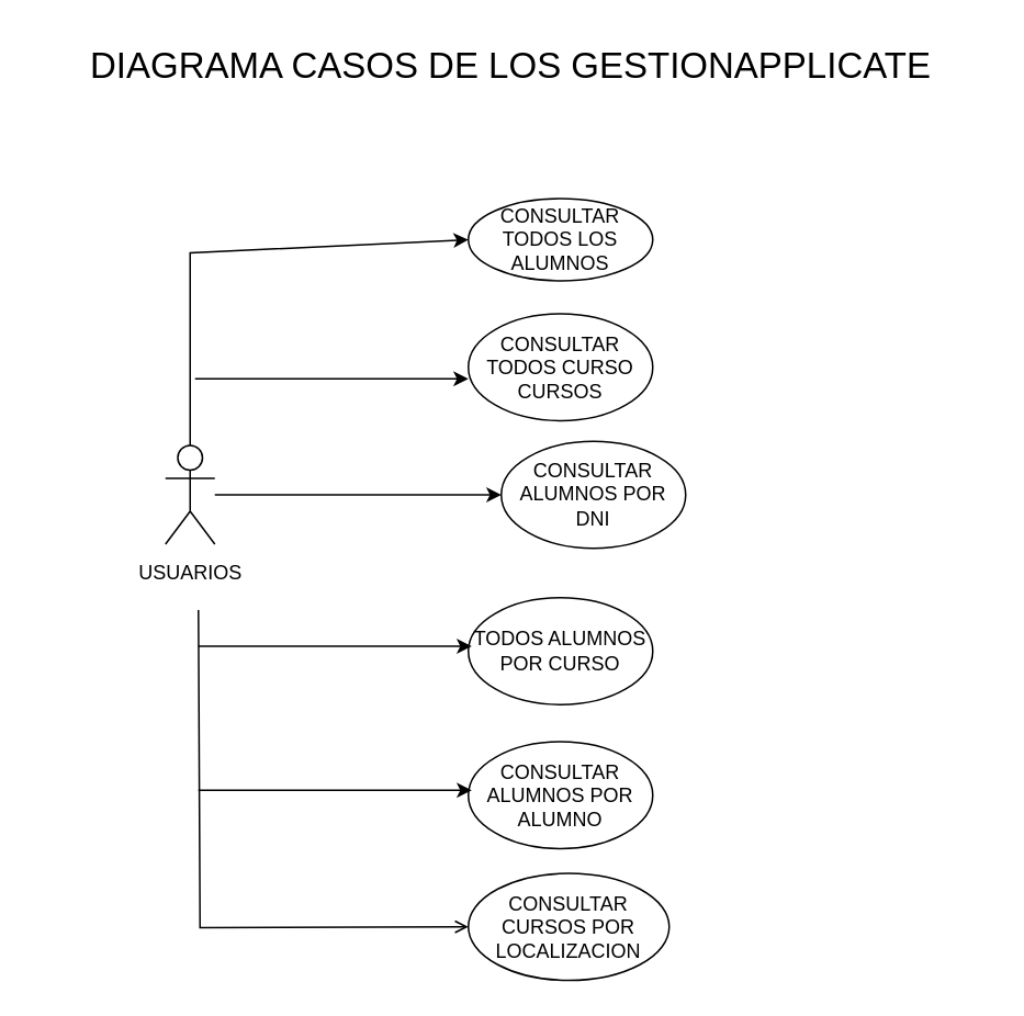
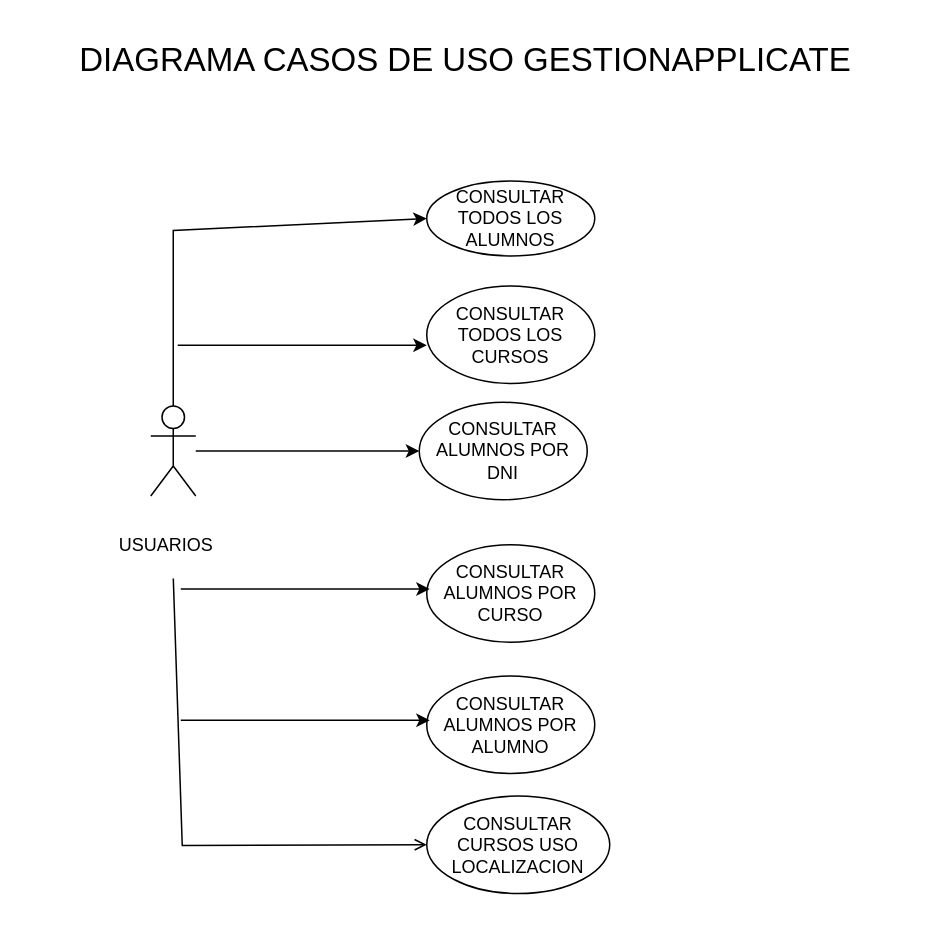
- <mxCell id="2" value="&lt;font style=&quot;font-size: 22px;&quot;&gt;DIAGRAMA CASOS DE LOS GESTIONAPPLICATE&lt;/font&gt;&lt;div style=&quot;font-size: 22px;&quot;&gt;&lt;br style=&quot;&quot;&gt;&lt;/div&gt;" style="text;html=1;align=center;verticalAlign=top;whiteSpace=wrap;rounded=0;fontSize=16;" parent="1" vertex="1"><mxGeometry x="20" y="20" width="580" height="30" as="geometry" /></mxCell>
+ <mxCell id="2" value="&lt;font style=&quot;font-size: 22px;&quot;&gt;DIAGRAMA CASOS DE USO GESTIONAPPLICATE&lt;/font&gt;&lt;div style=&quot;font-size: 22px;&quot;&gt;&lt;br style=&quot;&quot;&gt;&lt;/div&gt;" style="text;html=1;align=center;verticalAlign=top;whiteSpace=wrap;rounded=0;fontSize=16;" parent="1" vertex="1"><mxGeometry x="20" y="20" width="580" height="30" as="geometry" /></mxCell>
- <mxCell id="4" value="CONSULTAR TODOS CURSO CURSOS" style="ellipse;whiteSpace=wrap;html=1;" parent="1" vertex="1"><mxGeometry x="284" y="190" width="112" height="65" as="geometry" /></mxCell>
+ <mxCell id="4" value="CONSULTAR TODOS LOS CURSOS" style="ellipse;whiteSpace=wrap;html=1;" parent="1" vertex="1"><mxGeometry x="284" y="190" width="112" height="65" as="geometry" /></mxCell>
- <mxCell id="5" value="CONSULTAR ALUMNOS POR DNI" style="ellipse;whiteSpace=wrap;html=1;" parent="1" vertex="1"><mxGeometry x="304" y="267.5" width="112" height="65" as="geometry" /></mxCell>
+ <mxCell id="5" value="CONSULTAR ALUMNOS POR DNI" style="ellipse;whiteSpace=wrap;html=1;" parent="1" vertex="1"><mxGeometry x="279" y="267.5" width="112" height="65" as="geometry" /></mxCell>
- <mxCell id="14" value="USUARIOS" style="text;html=1;align=center;verticalAlign=middle;whiteSpace=wrap;rounded=0;" parent="1" vertex="1"><mxGeometry x="77.5" y="332.5" width="75" height="30" as="geometry" /></mxCell>
+ <mxCell id="14" value="USUARIOS" style="text;html=1;align=center;verticalAlign=middle;whiteSpace=wrap;rounded=0;" parent="1" vertex="1"><mxGeometry x="72.5" y="347.5" width="75" height="30" as="geometry" /></mxCell>
- <mxCell id="6" value="TODOS ALUMNOS POR CURSO" style="ellipse;whiteSpace=wrap;html=1;" parent="1" vertex="1"><mxGeometry x="284" y="362.5" width="112" height="65" as="geometry" /></mxCell>
+ <mxCell id="6" value="CONSULTAR ALUMNOS POR CURSO" style="ellipse;whiteSpace=wrap;html=1;" parent="1" vertex="1"><mxGeometry x="284" y="362.5" width="112" height="65" as="geometry" /></mxCell>
- <mxCell id="7" value="CONSULTAR CURSOS POR LOCALIZACION" style="ellipse;whiteSpace=wrap;html=1;" parent="1" vertex="1"><mxGeometry x="284" y="530" width="122" height="65" as="geometry" /></mxCell>
+ <mxCell id="7" value="CONSULTAR CURSOS USO LOCALIZACION" style="ellipse;whiteSpace=wrap;html=1;" parent="1" vertex="1"><mxGeometry x="284" y="530" width="122" height="65" as="geometry" /></mxCell>
